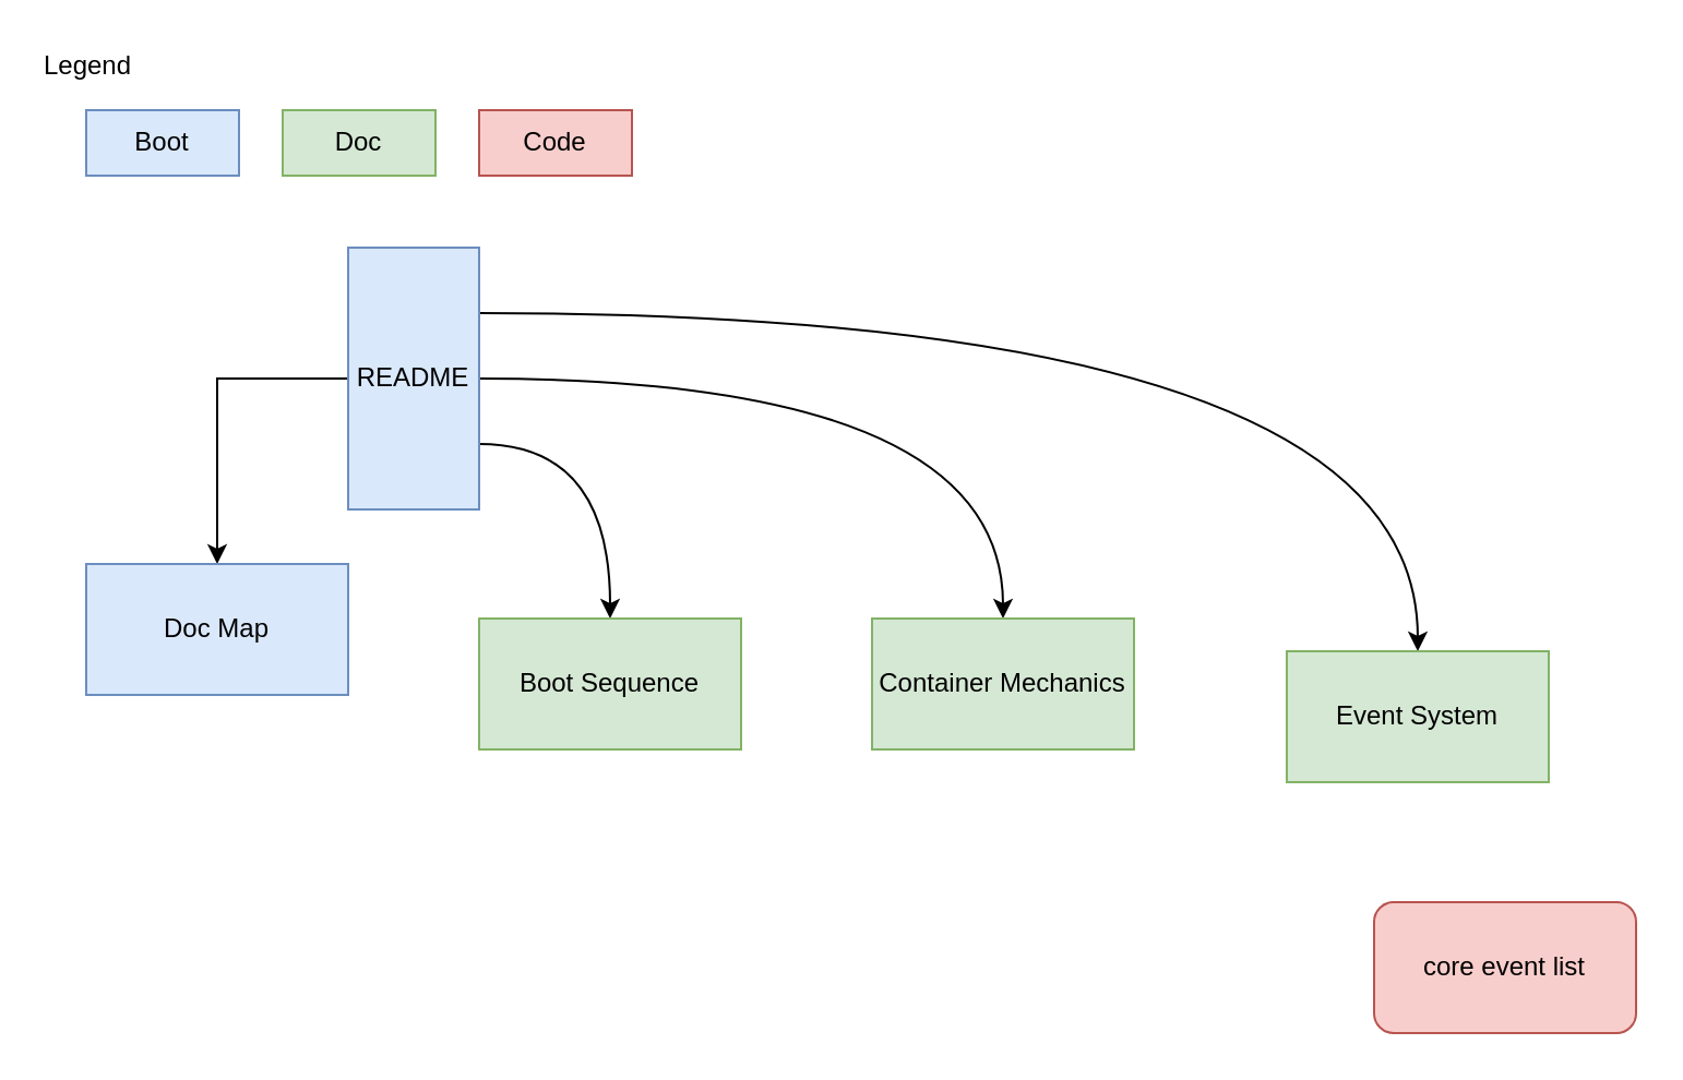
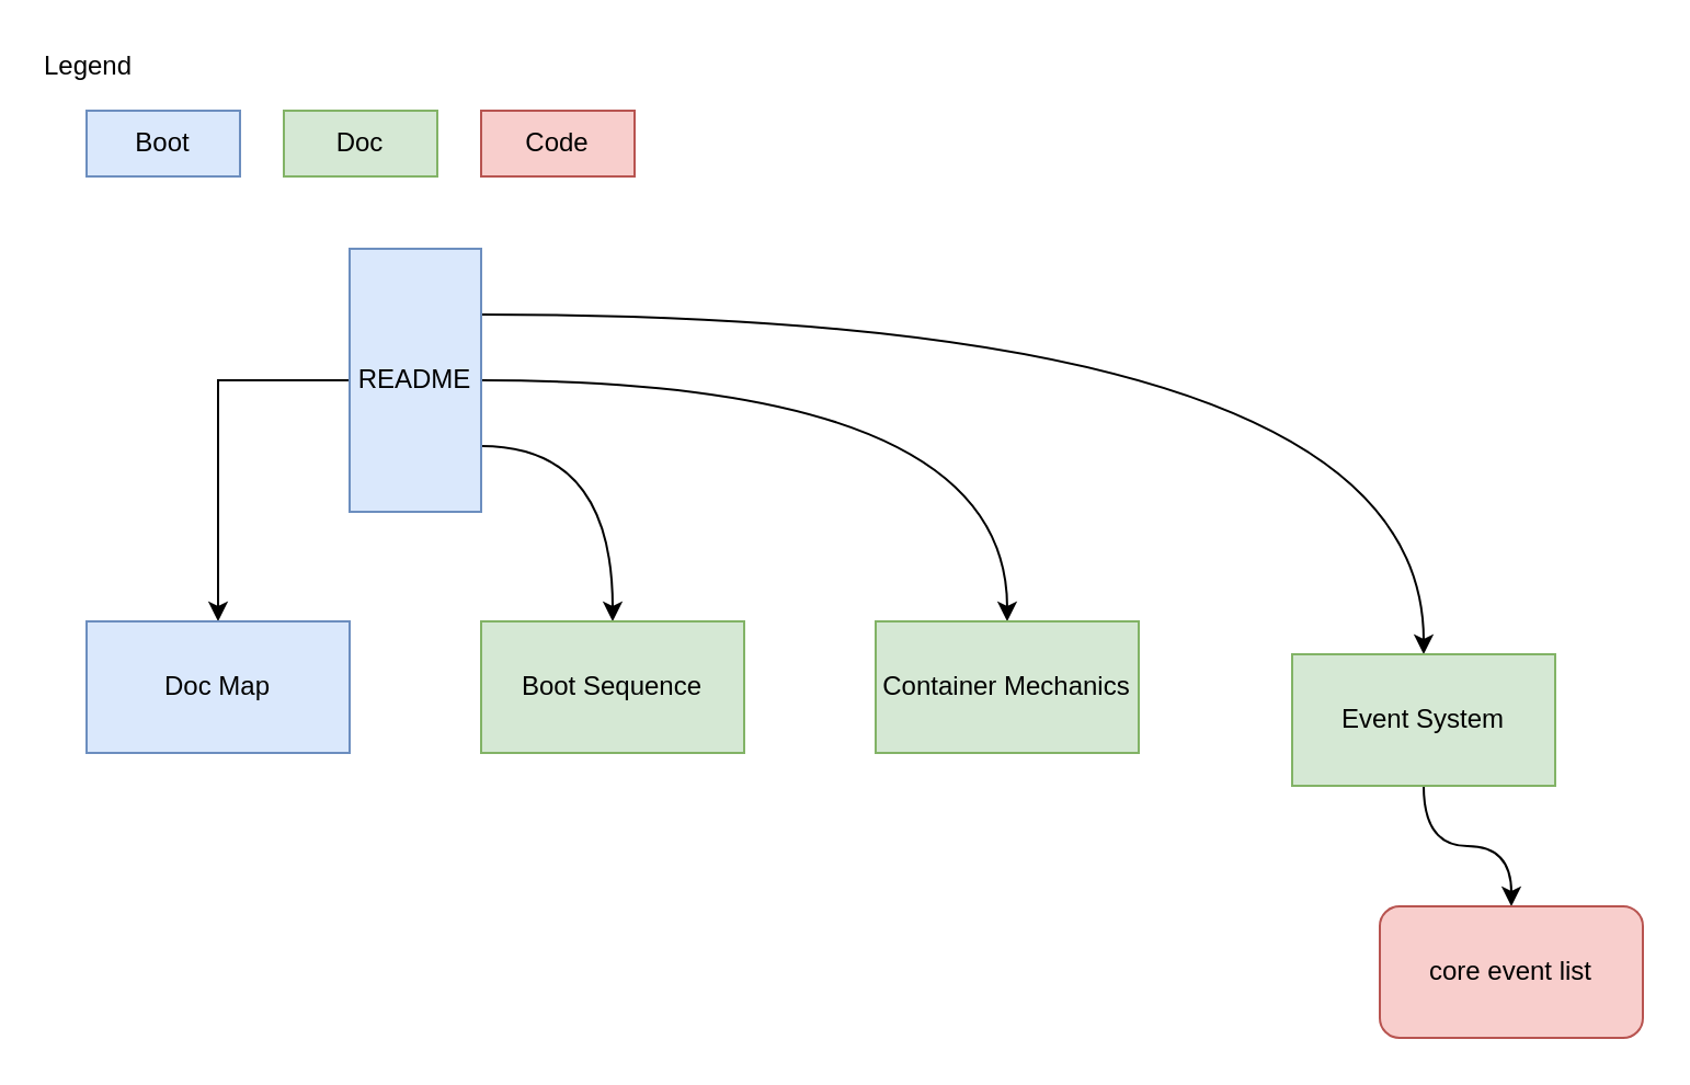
- <mxCell id="11" value="Doc Map" style="rounded=0;whiteSpace=wrap;html=1;fillColor=#dae8fc;strokeColor=#6c8ebf;" vertex="1" parent="1"><mxGeometry x="39" y="258" width="120" height="60" as="geometry" /></mxCell>
+ <mxCell id="11" value="Doc Map" style="rounded=0;whiteSpace=wrap;html=1;fillColor=#dae8fc;strokeColor=#6c8ebf;" vertex="1" parent="1"><mxGeometry x="39" y="283" width="120" height="60" as="geometry" /></mxCell>
+ <mxCell id="9" style="edgeStyle=orthogonalEdgeStyle;curved=1;rounded=0;orthogonalLoop=1;jettySize=auto;html=1;exitX=0.5;exitY=1;exitDx=0;exitDy=0;entryX=0.5;entryY=0;entryDx=0;entryDy=0;" edge="1" parent="1" source="10" target="12"><mxGeometry relative="1" as="geometry" /></mxCell>
